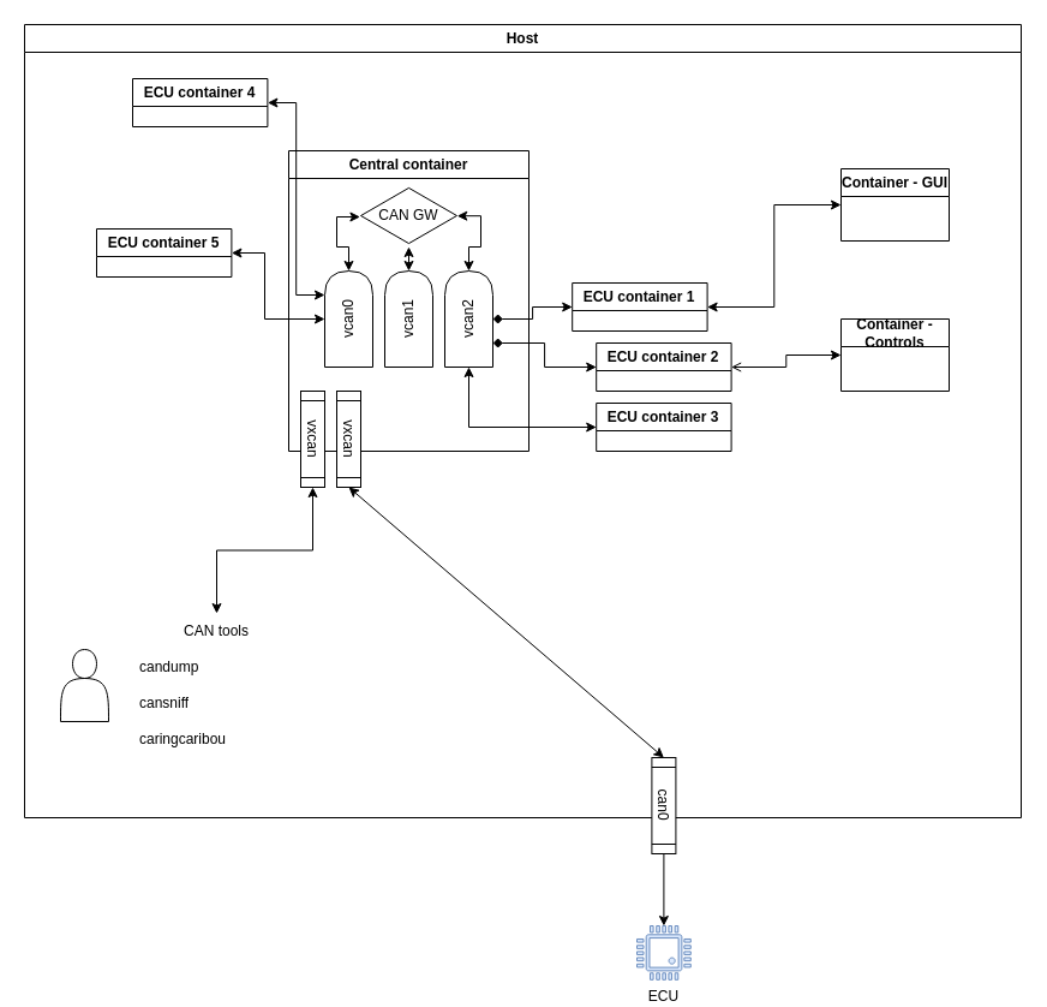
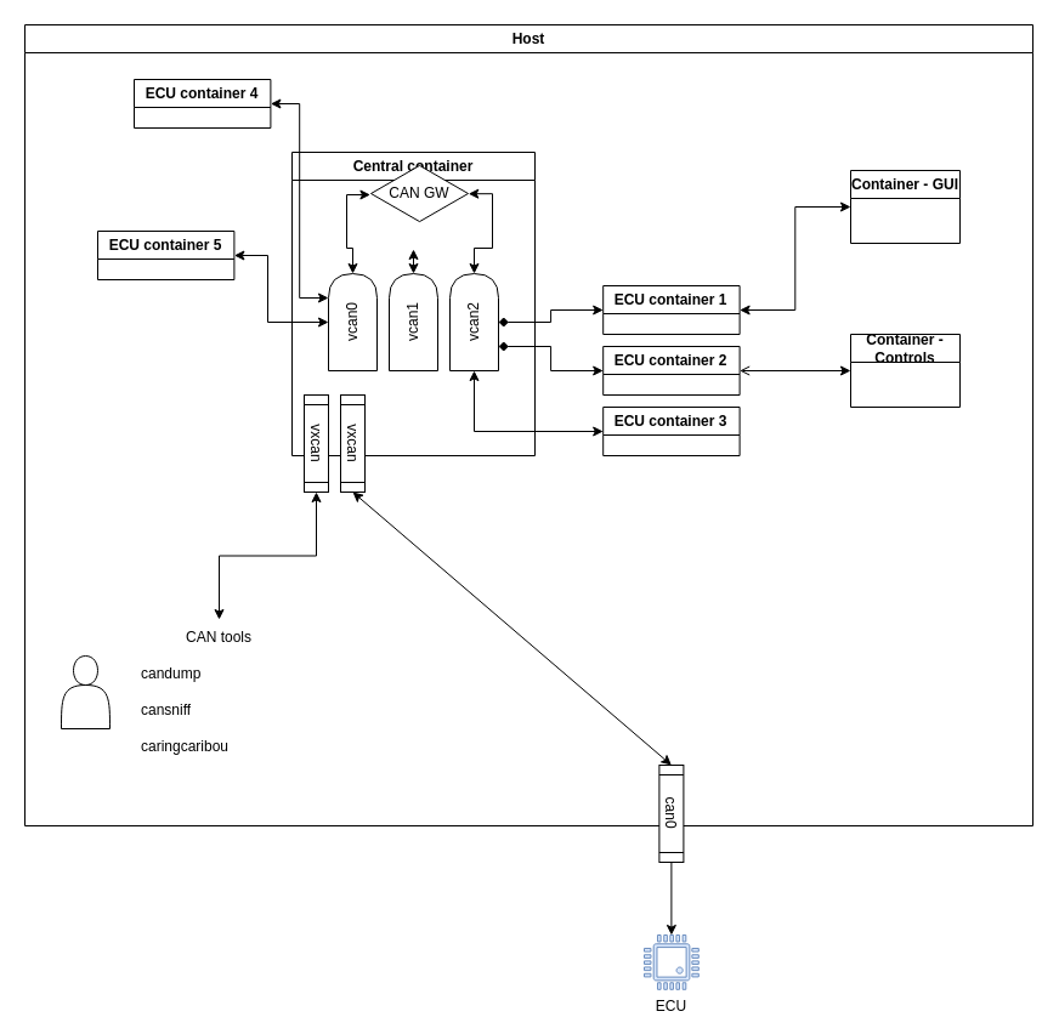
- <mxCell id="19" value="CAN GW" style="html=1;whiteSpace=wrap;aspect=fixed;shape=isoRectangle;labelBackgroundColor=none;" vertex="1" parent="15"><mxGeometry x="60" y="30" width="80" height="48" as="geometry" /></mxCell>
+ <mxCell id="19" value="CAN GW" style="html=1;whiteSpace=wrap;aspect=fixed;shape=isoRectangle;labelBackgroundColor=none;" vertex="1" parent="15"><mxGeometry x="65" y="10" width="80" height="48" as="geometry" /></mxCell>
- <mxCell id="26" value="&lt;div&gt;ECU container 1&lt;br&gt;&lt;/div&gt;" style="swimlane;whiteSpace=wrap;html=1;startSize=23;labelBackgroundColor=none;" vertex="1" parent="2"><mxGeometry x="456.2" y="215" width="112.4" height="40" as="geometry" /></mxCell>
+ <mxCell id="26" value="&lt;div&gt;ECU container 1&lt;br&gt;&lt;/div&gt;" style="swimlane;whiteSpace=wrap;html=1;startSize=23;labelBackgroundColor=none;" vertex="1" parent="2"><mxGeometry x="476.2" y="215" width="112.4" height="40" as="geometry" /></mxCell>
- <mxCell id="12" value="Container - Controls" style="swimlane;whiteSpace=wrap;html=1;labelBackgroundColor=none;" parent="2" vertex="1"><mxGeometry x="680" y="245" width="90" height="60" as="geometry" /></mxCell>
+ <mxCell id="12" value="Container - Controls" style="swimlane;whiteSpace=wrap;html=1;labelBackgroundColor=none;" parent="2" vertex="1"><mxGeometry x="680" y="255" width="90" height="60" as="geometry" /></mxCell>
